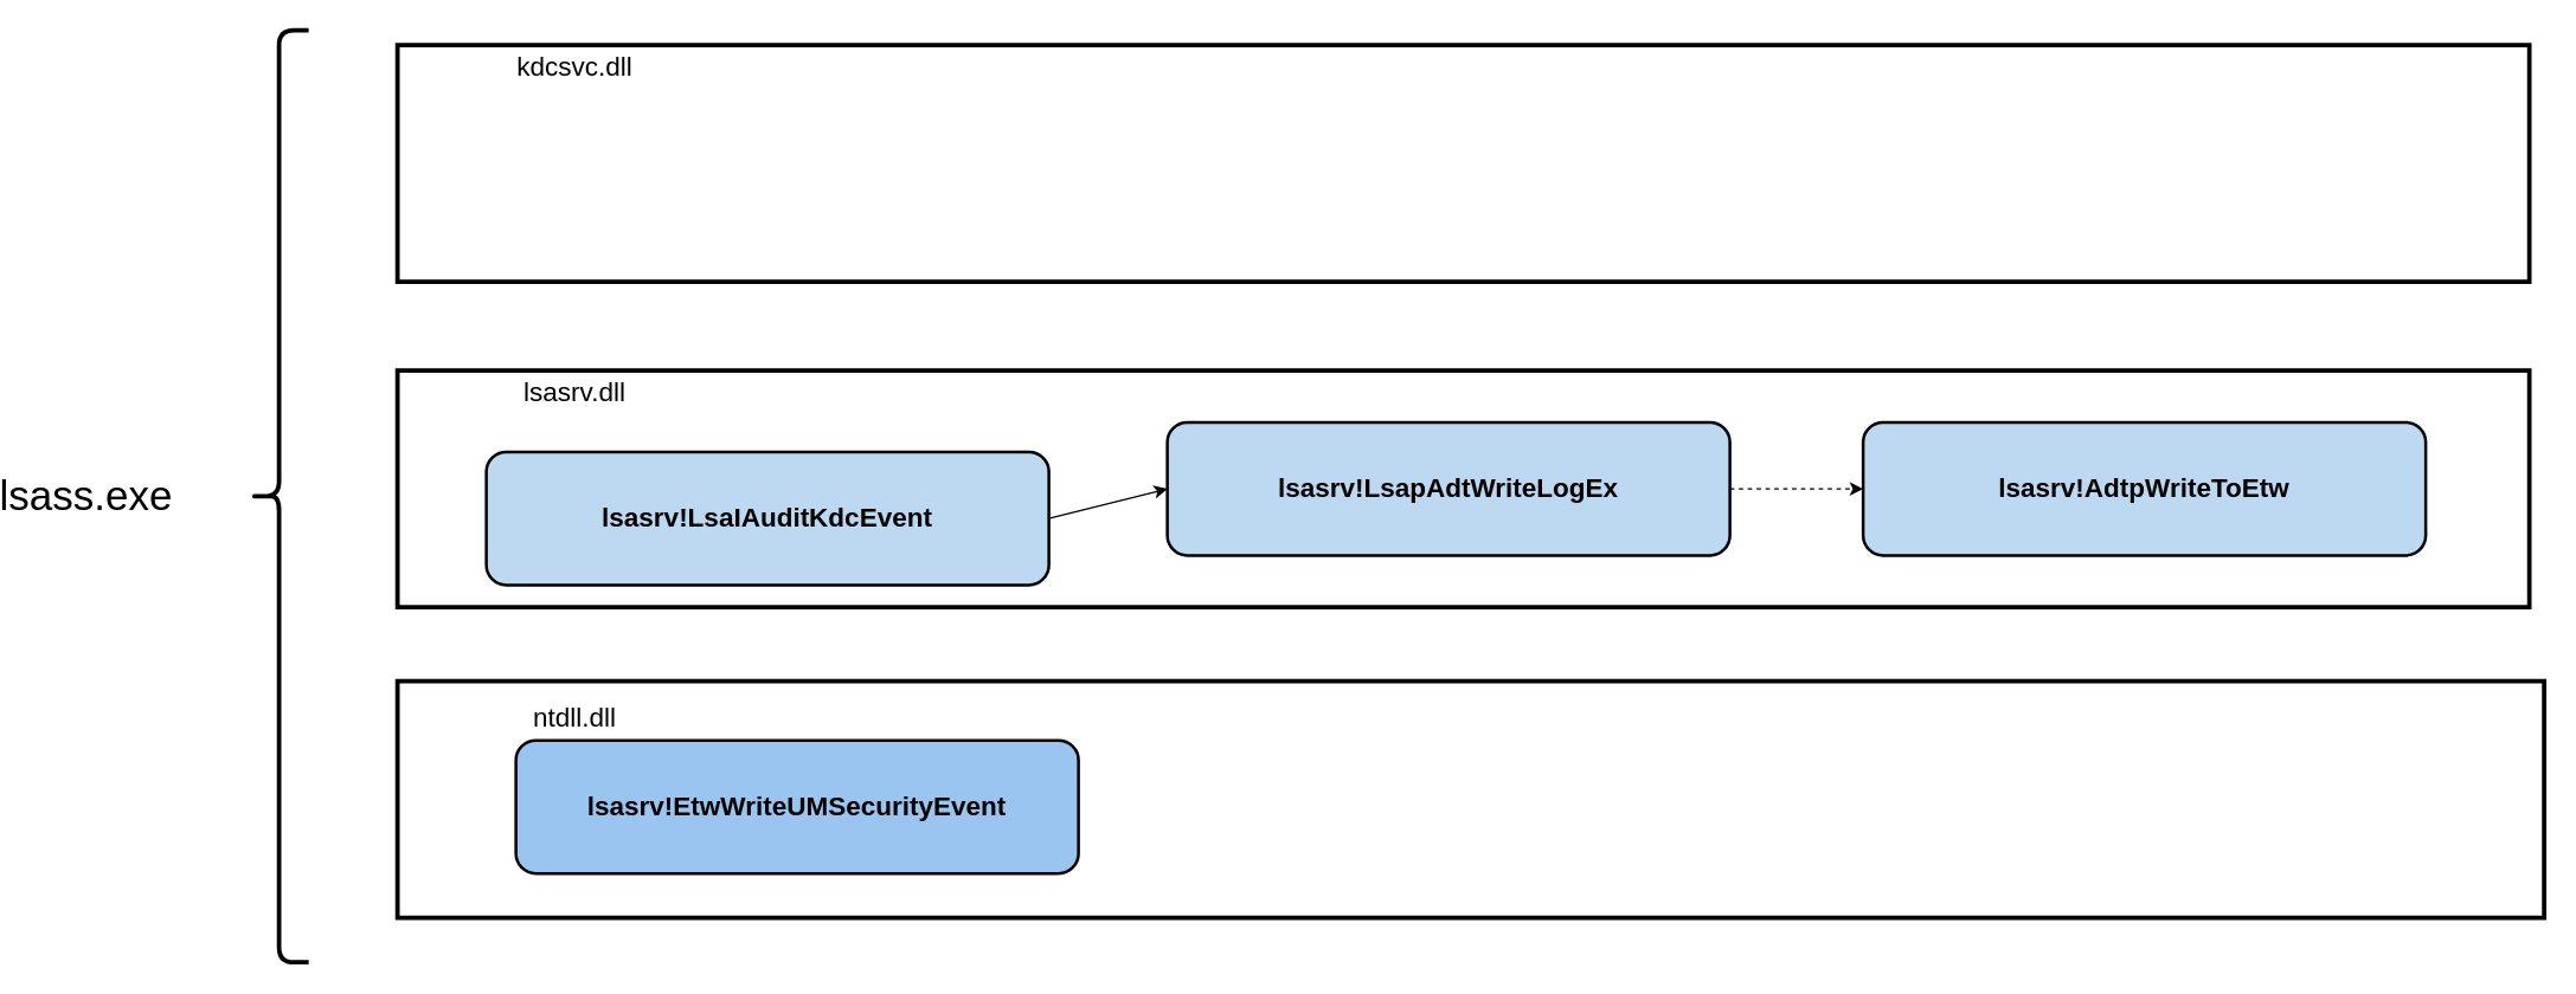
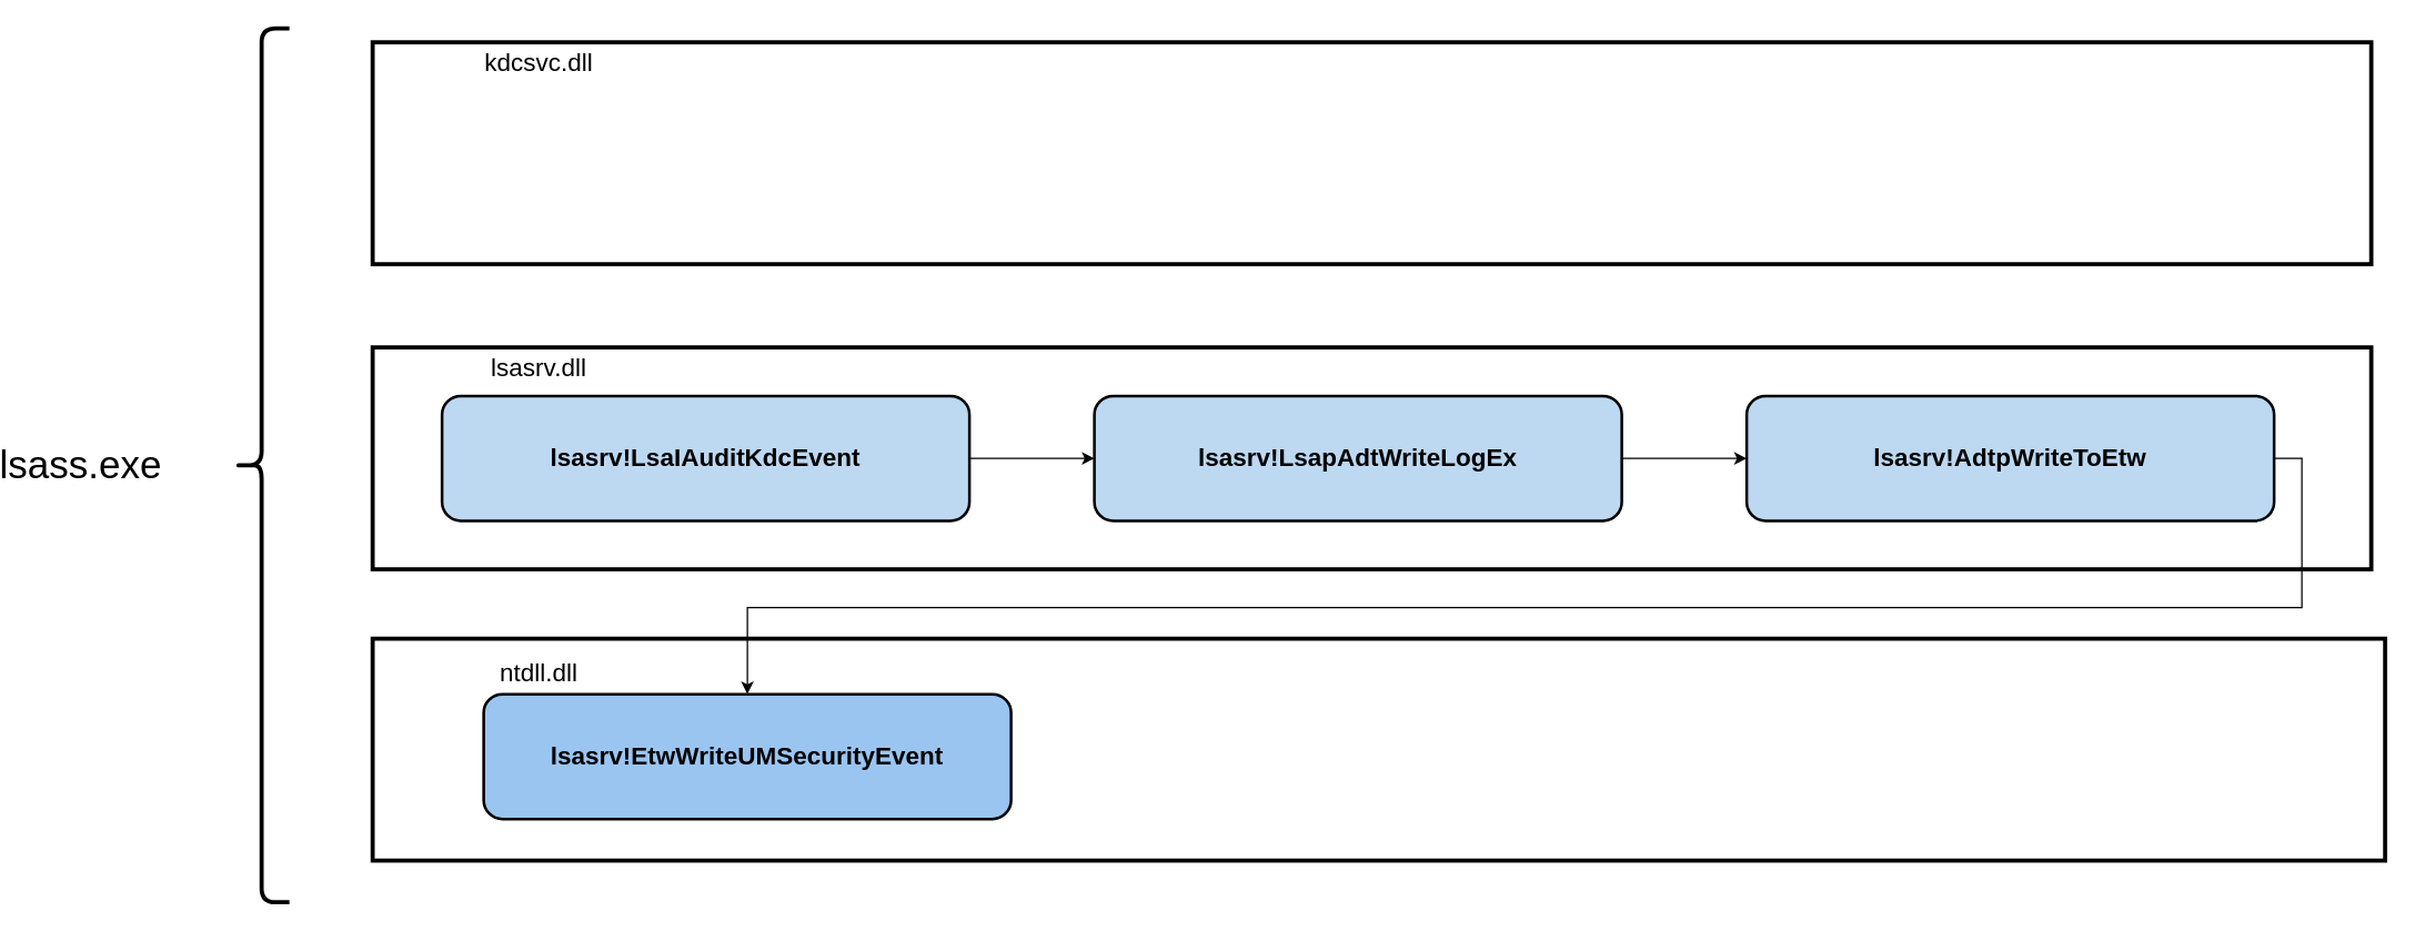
- <mxCell id="9" style="edgeStyle=none;rounded=0;orthogonalLoop=1;jettySize=auto;html=1;exitX=1;exitY=0.5;exitDx=0;exitDy=0;entryX=0;entryY=0.5;entryDx=0;entryDy=0;dashed=1;" edge="1" parent="1" source="10" target="8"><mxGeometry relative="1" as="geometry" /></mxCell>
+ <mxCell id="9" style="edgeStyle=none;rounded=0;orthogonalLoop=1;jettySize=auto;html=1;exitX=1;exitY=0.5;exitDx=0;exitDy=0;entryX=0;entryY=0.5;entryDx=0;entryDy=0;" edge="1" parent="1" source="10" target="8"><mxGeometry relative="1" as="geometry" /></mxCell>
- <mxCell id="12" value="&lt;b&gt;lsasrv!LsaIAuditKdcEvent&lt;/b&gt;" style="rounded=1;whiteSpace=wrap;html=1;fontSize=18;strokeWidth=2;fillColor=#BDD8F1;" vertex="1" parent="1"><mxGeometry x="320" y="305" width="380" height="90" as="geometry" /></mxCell>
+ <mxCell id="12" value="&lt;b&gt;lsasrv!LsaIAuditKdcEvent&lt;/b&gt;" style="rounded=1;whiteSpace=wrap;html=1;fontSize=18;strokeWidth=2;fillColor=#BDD8F1;" vertex="1" parent="1"><mxGeometry x="310" y="285" width="380" height="90" as="geometry" /></mxCell>
+ <mxCell id="7" style="edgeStyle=orthogonalEdgeStyle;rounded=0;orthogonalLoop=1;jettySize=auto;html=1;exitX=1;exitY=0.5;exitDx=0;exitDy=0;entryX=0.5;entryY=0;entryDx=0;entryDy=0;" edge="1" parent="1" source="8" target="14"><mxGeometry relative="1" as="geometry" /></mxCell>
